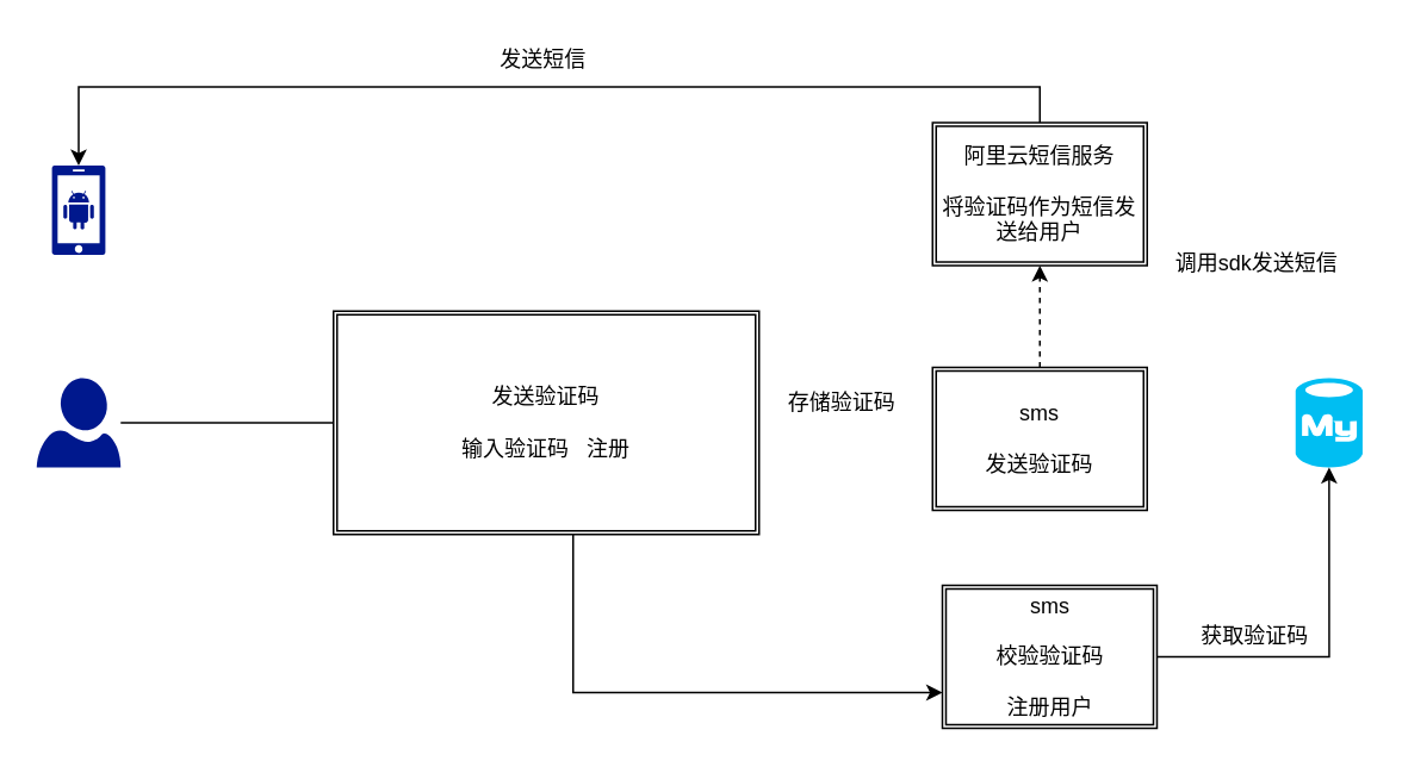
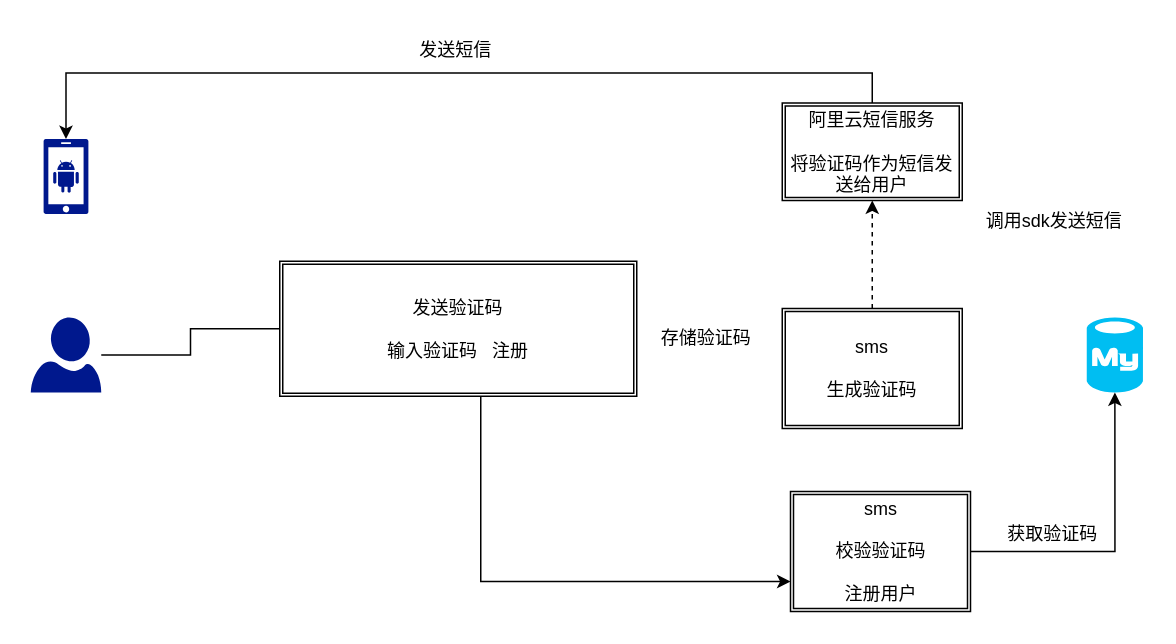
- <mxCell id="8" value="阿里云短信服务&lt;br&gt;&lt;br&gt;将验证码作为短信发送给用户" style="shape=ext;double=1;rounded=0;whiteSpace=wrap;html=1;" vertex="1" parent="1"><mxGeometry x="521" y="68" width="120" height="80" as="geometry" /></mxCell>
+ <mxCell id="8" value="阿里云短信服务&lt;br&gt;&lt;br&gt;将验证码作为短信发送给用户" style="shape=ext;double=1;rounded=0;whiteSpace=wrap;html=1;" vertex="1" parent="1"><mxGeometry x="521" y="68" width="120" height="65" as="geometry" /></mxCell>
- <mxCell id="6" value="发送验证码&lt;br&gt;&lt;br&gt;输入验证码&amp;nbsp; &amp;nbsp;注册" style="shape=ext;double=1;rounded=0;whiteSpace=wrap;html=1;" vertex="1" parent="1"><mxGeometry x="186" y="173.5" width="238" height="125" as="geometry" /></mxCell>
+ <mxCell id="6" value="发送验证码&lt;br&gt;&lt;br&gt;输入验证码&amp;nbsp; &amp;nbsp;注册" style="shape=ext;double=1;rounded=0;whiteSpace=wrap;html=1;" vertex="1" parent="1"><mxGeometry x="186" y="173.5" width="238" height="90" as="geometry" /></mxCell>
- <mxCell id="10" value="sms&lt;br&gt;&lt;br&gt;发送验证码" style="shape=ext;double=1;rounded=0;whiteSpace=wrap;html=1;" vertex="1" parent="1"><mxGeometry x="521" y="205" width="120" height="80" as="geometry" /></mxCell>
+ <mxCell id="10" value="sms&lt;br&gt;&lt;br&gt;生成验证码" style="shape=ext;double=1;rounded=0;whiteSpace=wrap;html=1;" vertex="1" parent="1"><mxGeometry x="521" y="205" width="120" height="80" as="geometry" /></mxCell>
